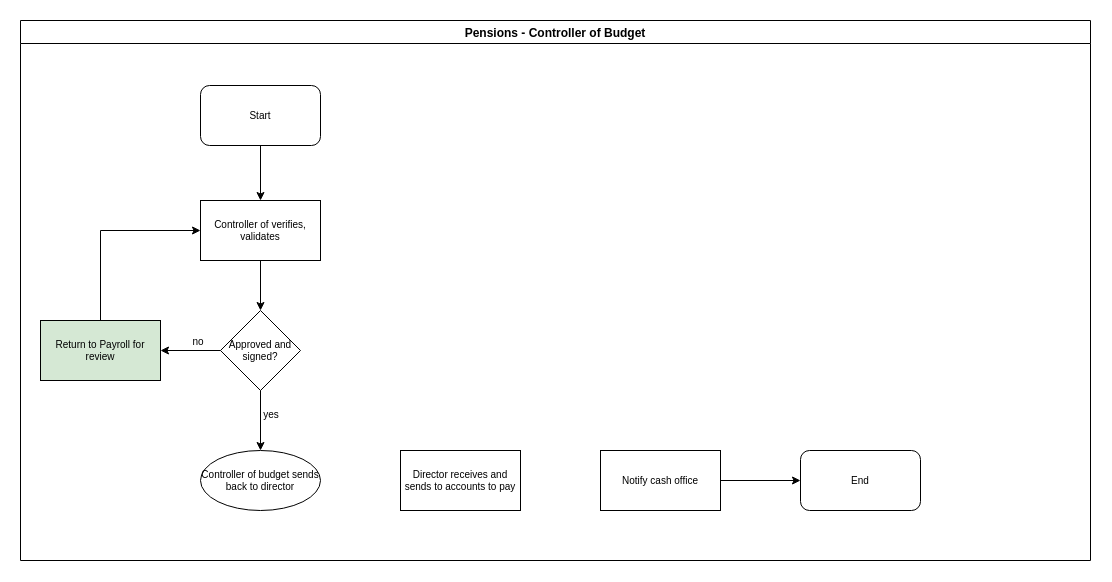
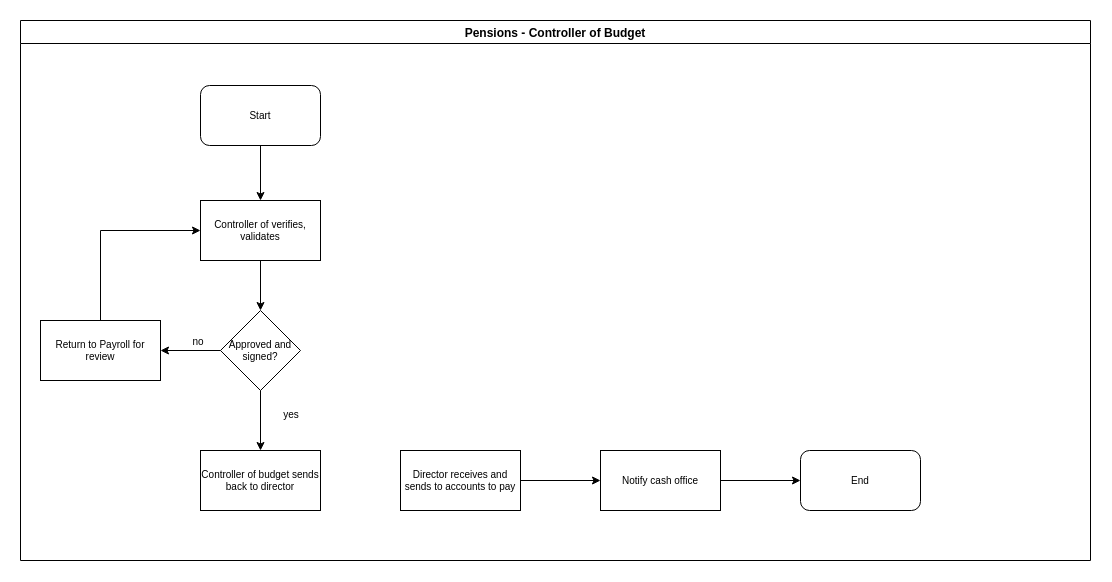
- <mxCell id="18" value="Return to Payroll for review" style="whiteSpace=wrap;html=1;rounded=0;fontSize=10;fillColor=#d5e8d4;" vertex="1" parent="1"><mxGeometry x="40" y="320" width="120" height="60" as="geometry" /></mxCell>
+ <mxCell id="18" value="Return to Payroll for review" style="whiteSpace=wrap;html=1;rounded=0;fontSize=10;" vertex="1" parent="1"><mxGeometry x="40" y="320" width="120" height="60" as="geometry" /></mxCell>
- <mxCell id="15" value="yes" style="text;html=1;strokeColor=none;fillColor=none;align=center;verticalAlign=middle;whiteSpace=wrap;rounded=0;fontSize=10;" vertex="1" parent="2"><mxGeometry x="231" y="384" width="40" height="20" as="geometry" /></mxCell>
+ <mxCell id="15" value="yes" style="text;html=1;strokeColor=none;fillColor=none;align=center;verticalAlign=middle;whiteSpace=wrap;rounded=0;fontSize=10;" vertex="1" parent="2"><mxGeometry x="251" y="384" width="40" height="20" as="geometry" /></mxCell>
- <mxCell id="7" value="Controller of budget sends back to director" style="ellipse;whiteSpace=wrap;html=1;fontSize=10;" parent="2" vertex="1"><mxGeometry x="180" y="430" width="120" height="60" as="geometry" /></mxCell>
+ <mxCell id="7" value="Controller of budget sends back to director" style="whiteSpace=wrap;html=1;rounded=0;fontSize=10;" parent="2" vertex="1"><mxGeometry x="180" y="430" width="120" height="60" as="geometry" /></mxCell>
+ <mxCell id="11" value="" style="edgeStyle=orthogonalEdgeStyle;rounded=0;orthogonalLoop=1;jettySize=auto;html=1;fontSize=10;" parent="2" source="8" target="10" edge="1"><mxGeometry relative="1" as="geometry" /></mxCell>
